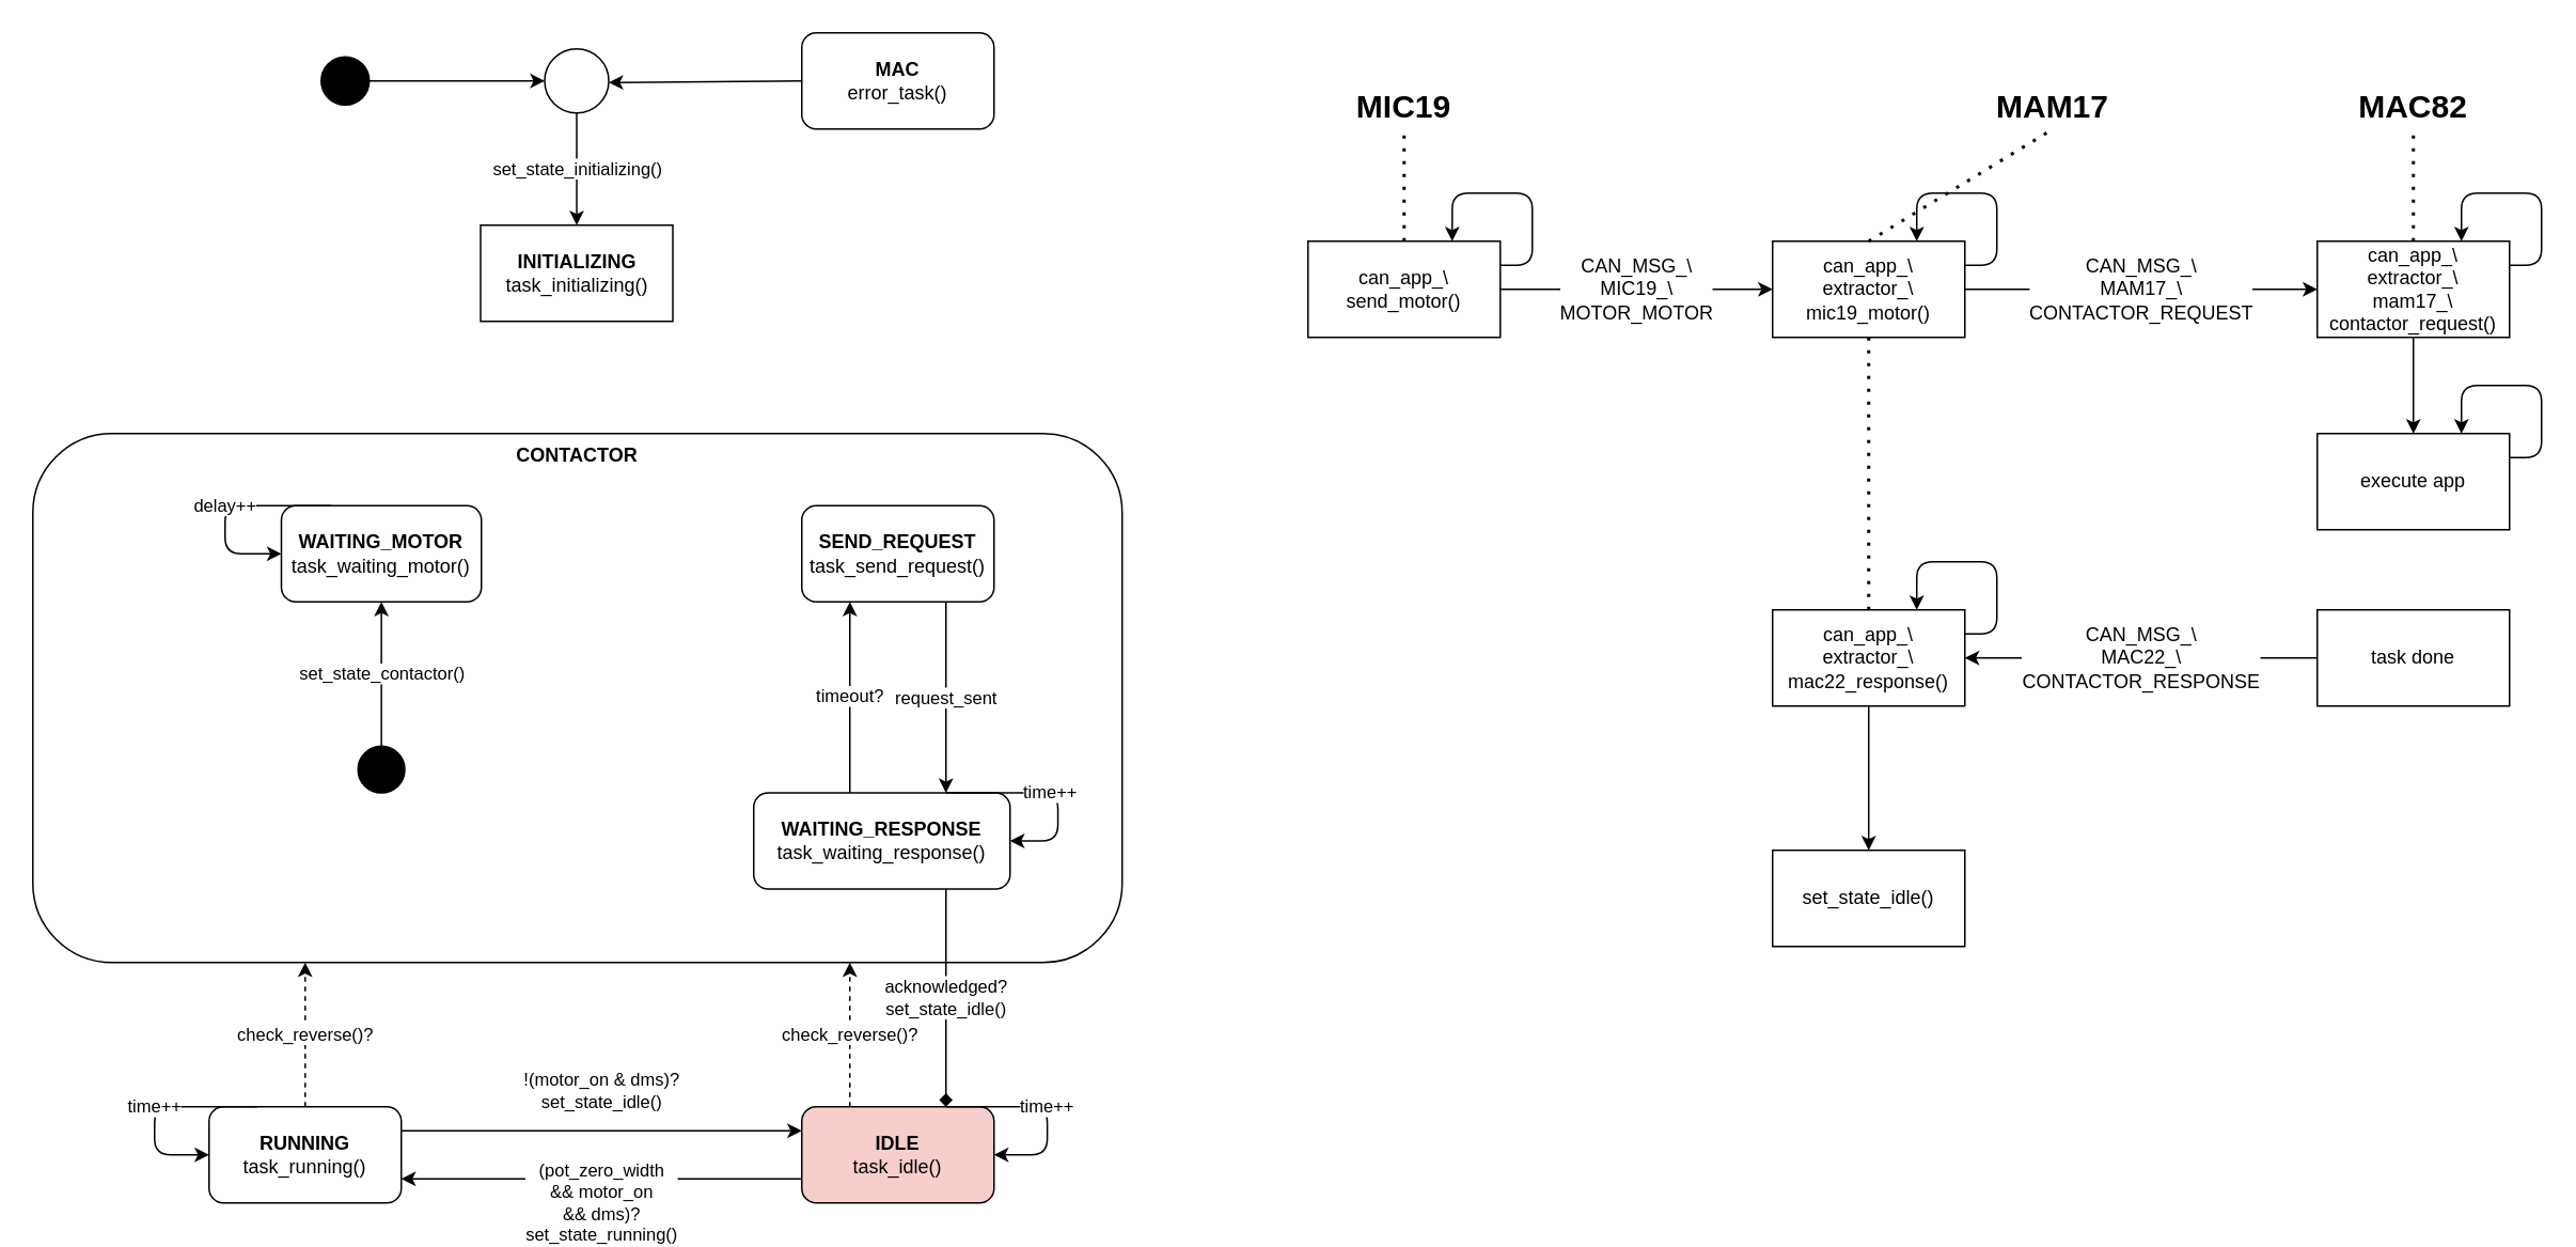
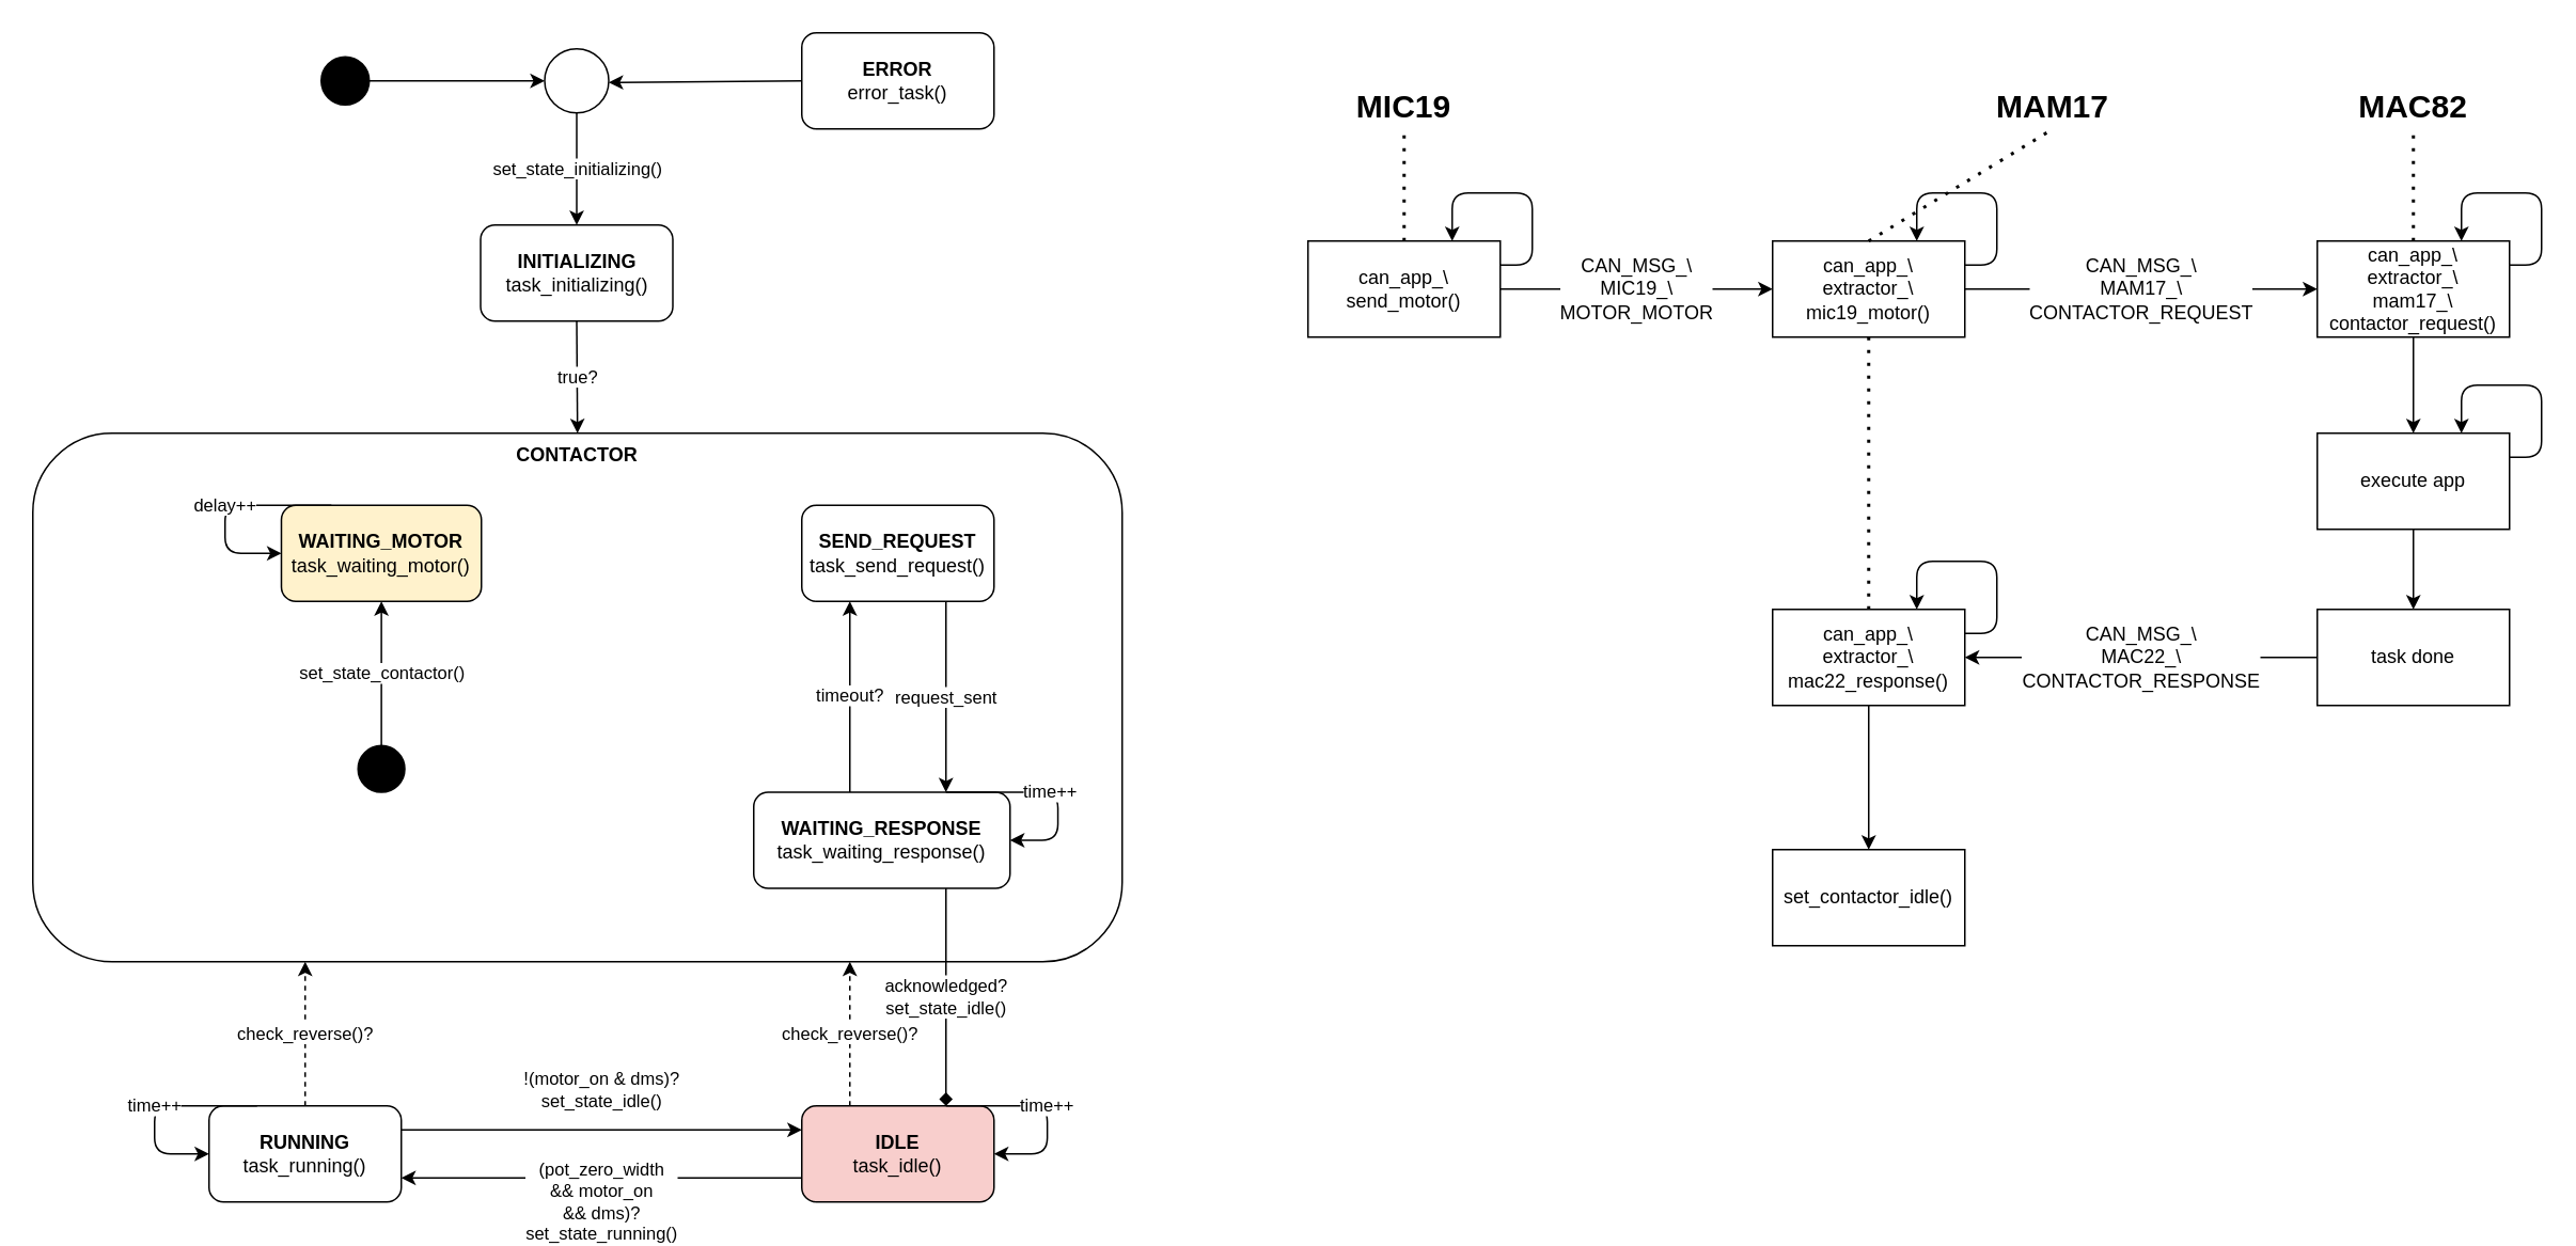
- <mxCell id="21" value="&lt;b&gt;MAC&lt;/b&gt;&lt;br&gt;error_task()" style="rounded=1;whiteSpace=wrap;html=1;" parent="1" vertex="1"><mxGeometry x="500" y="20" width="120" height="60" as="geometry" /></mxCell>
+ <mxCell id="21" value="&lt;b&gt;ERROR&lt;/b&gt;&lt;br&gt;error_task()" style="rounded=1;whiteSpace=wrap;html=1;" parent="1" vertex="1"><mxGeometry x="500" y="20" width="120" height="60" as="geometry" /></mxCell>
- <mxCell id="3" value="&lt;b&gt;INITIALIZING&lt;/b&gt;&lt;br&gt;task_initializing()" style="whiteSpace=wrap;html=1;rounded=0;" parent="1" vertex="1"><mxGeometry x="299.5" y="140" width="120" height="60" as="geometry" /></mxCell>
+ <mxCell id="3" value="&lt;b&gt;INITIALIZING&lt;/b&gt;&lt;br&gt;task_initializing()" style="rounded=1;whiteSpace=wrap;html=1;" parent="1" vertex="1"><mxGeometry x="299.5" y="140" width="120" height="60" as="geometry" /></mxCell>
+ <mxCell id="2" value="true?" style="edgeStyle=none;rounded=0;sketch=0;html=1;exitX=0.5;exitY=1;exitDx=0;exitDy=0;entryX=0.5;entryY=0;entryDx=0;entryDy=0;elbow=vertical;" parent="1" source="3" target="4" edge="1"><mxGeometry relative="1" as="geometry" /></mxCell>
- <mxCell id="5" value="&lt;b&gt;WAITING_MOTOR&lt;/b&gt;&lt;br&gt;task_waiting_motor()" style="rounded=1;whiteSpace=wrap;html=1;" parent="4" vertex="1"><mxGeometry x="155.16" y="45" width="124.84" height="60" as="geometry" /></mxCell>
+ <mxCell id="5" value="&lt;b&gt;WAITING_MOTOR&lt;/b&gt;&lt;br&gt;task_waiting_motor()" style="rounded=1;whiteSpace=wrap;html=1;fillColor=#fff2cc;" parent="4" vertex="1"><mxGeometry x="155.16" y="45" width="124.84" height="60" as="geometry" /></mxCell>
+ <mxCell id="41" style="edgeStyle=none;rounded=1;sketch=0;html=1;exitX=0.5;exitY=1;exitDx=0;exitDy=0;fontSize=12;" parent="1" source="42" target="44" edge="1"><mxGeometry relative="1" as="geometry" /></mxCell>
- <mxCell id="49" value="set_state_idle()" style="rounded=0;whiteSpace=wrap;html=1;fontSize=12;fillColor=none;" parent="1" vertex="1"><mxGeometry x="1106" y="530" width="120" height="60" as="geometry" /></mxCell>
+ <mxCell id="49" value="set_contactor_idle()" style="rounded=0;whiteSpace=wrap;html=1;fontSize=12;fillColor=none;" parent="1" vertex="1"><mxGeometry x="1106" y="530" width="120" height="60" as="geometry" /></mxCell>
